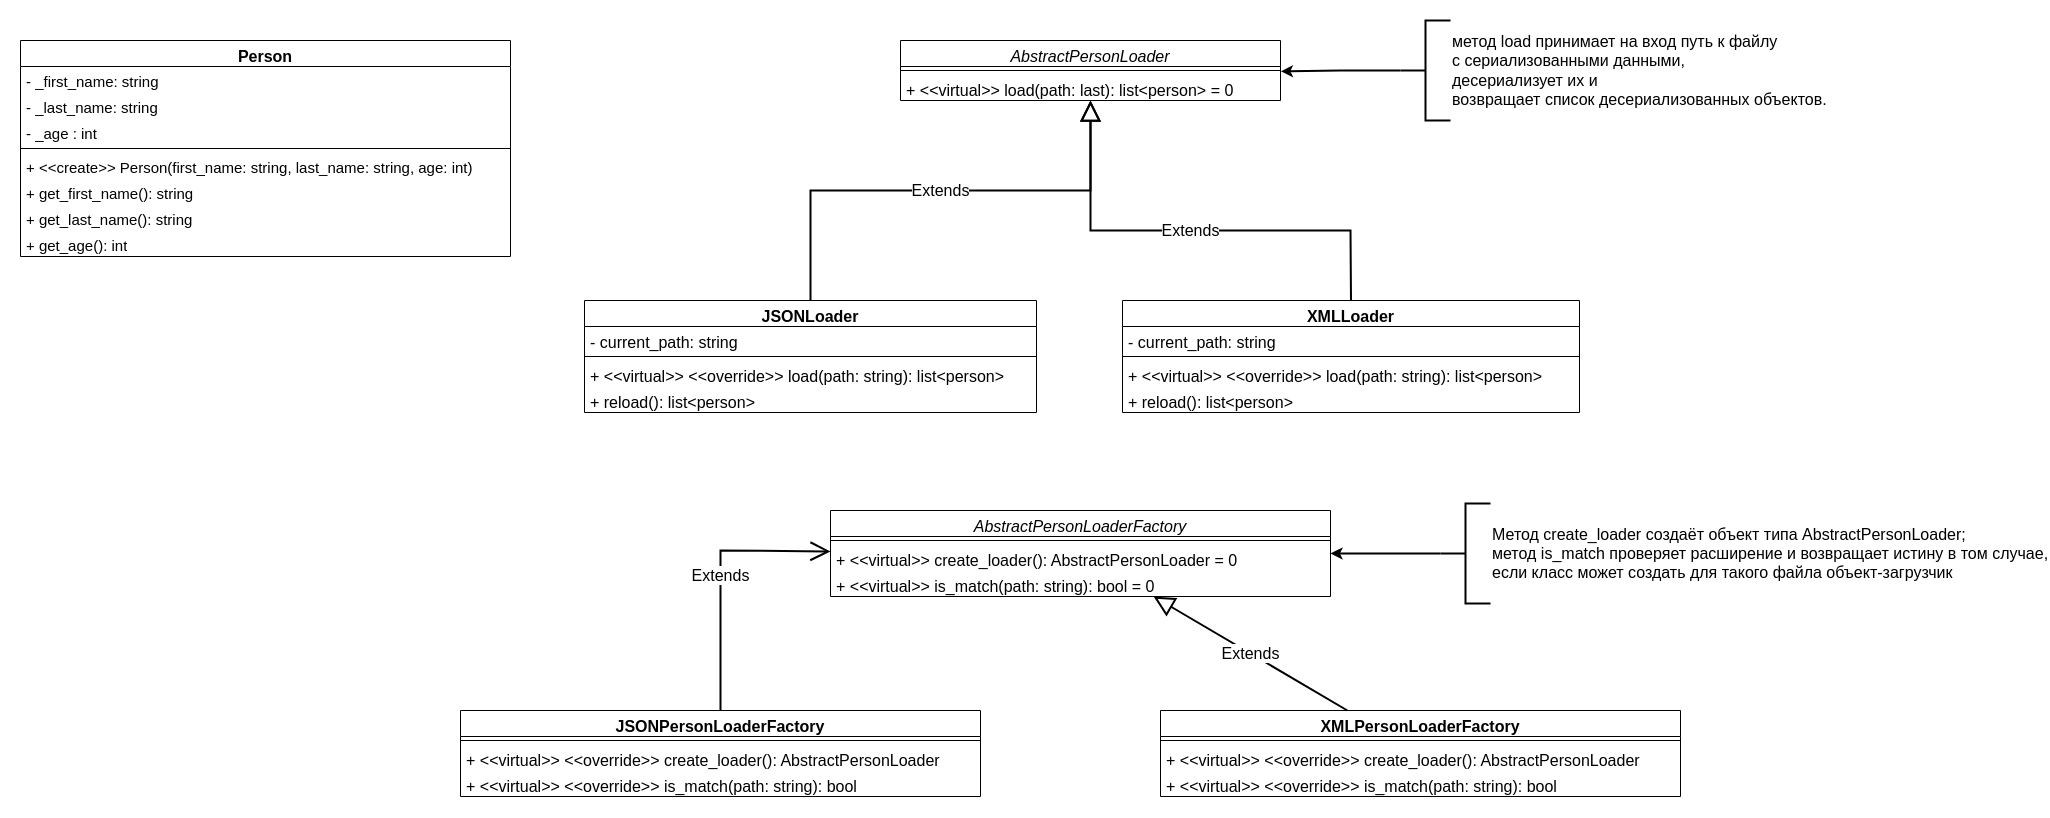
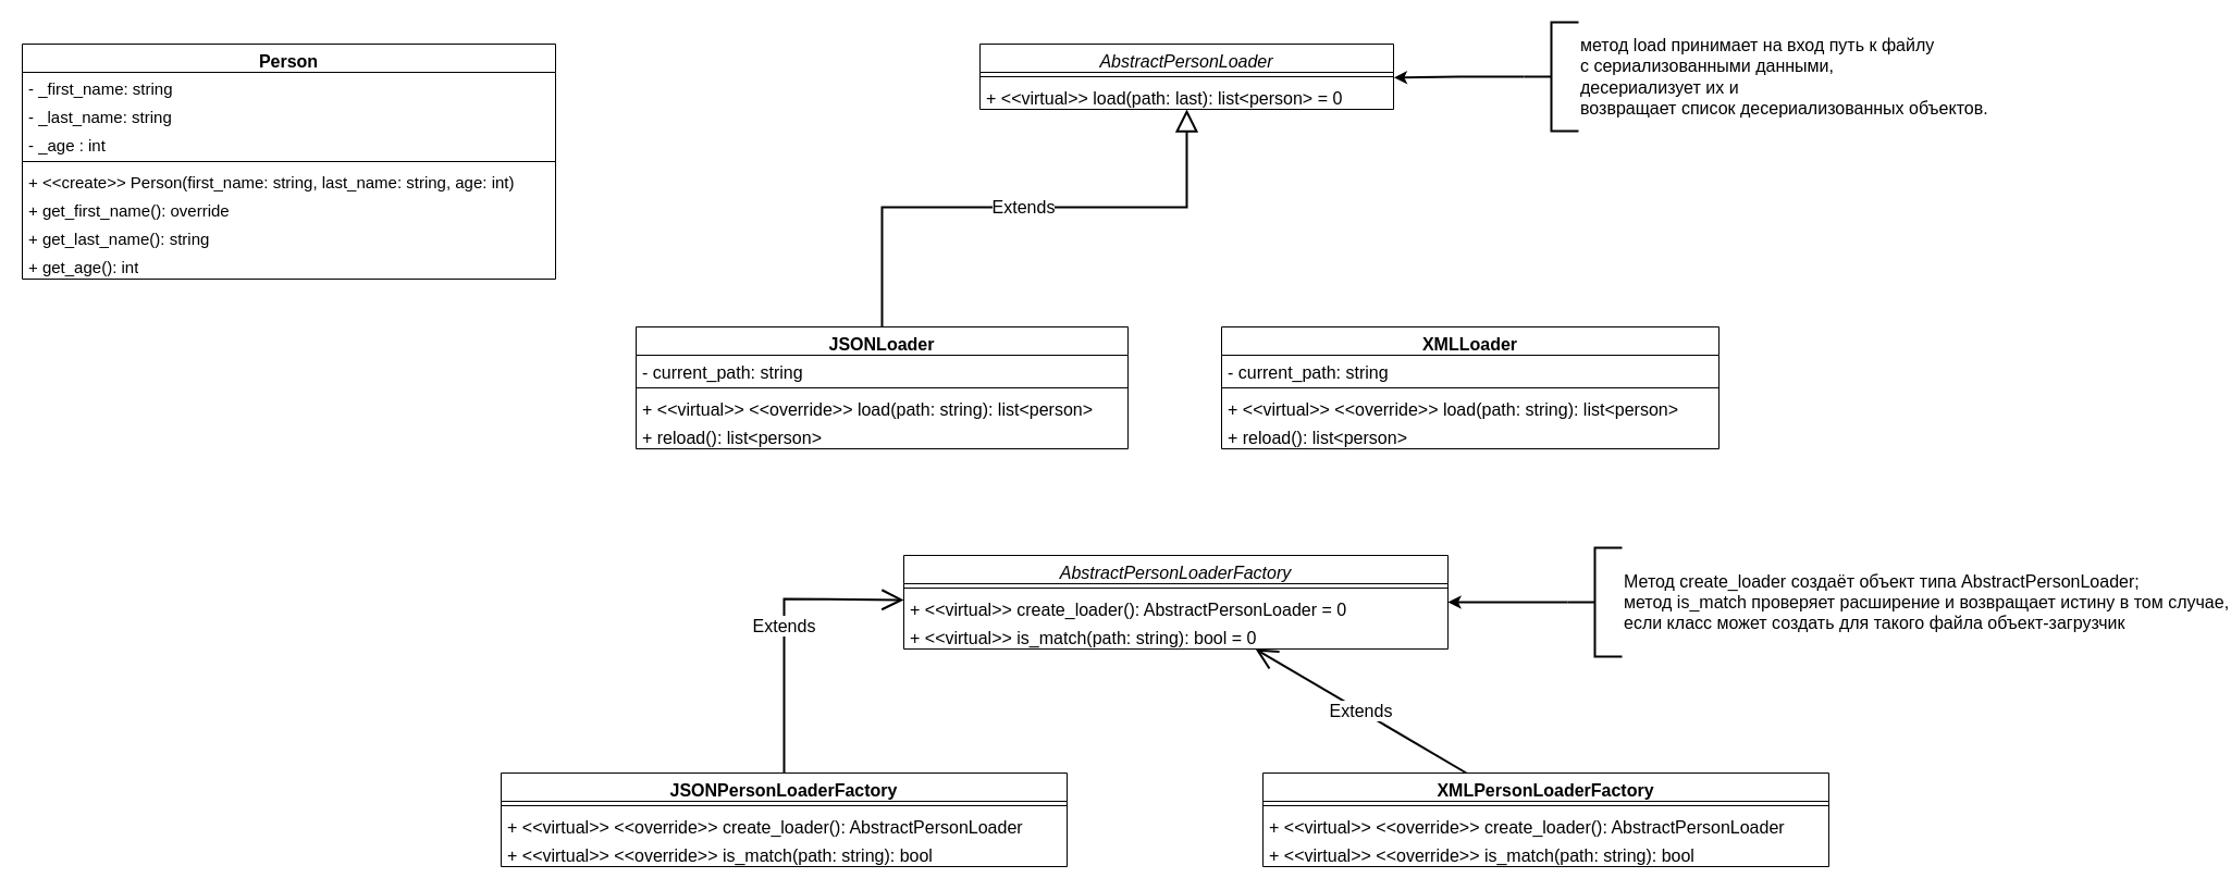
- <mxCell id="8" value="+ get_first_name(): string" style="text;strokeColor=none;fillColor=none;align=left;verticalAlign=top;spacingLeft=4;spacingRight=4;overflow=hidden;rotatable=0;points=[[0,0.5],[1,0.5]];portConstraint=eastwest;whiteSpace=wrap;html=1;fontSize=15;" parent="2" vertex="1"><mxGeometry y="138" width="490" height="26" as="geometry" /></mxCell>
+ <mxCell id="8" value="+ get_first_name(): override" style="text;strokeColor=none;fillColor=none;align=left;verticalAlign=top;spacingLeft=4;spacingRight=4;overflow=hidden;rotatable=0;points=[[0,0.5],[1,0.5]];portConstraint=eastwest;whiteSpace=wrap;html=1;fontSize=15;" parent="2" vertex="1"><mxGeometry y="138" width="490" height="26" as="geometry" /></mxCell>
- <mxCell id="25" value="Extends" style="endArrow=block;endSize=16;endFill=0;html=1;rounded=0;exitX=0.5;exitY=0;exitDx=0;exitDy=0;fontSize=16;strokeWidth=2;" parent="1" source="20" target="11" edge="1"><mxGeometry width="160" relative="1" as="geometry"><mxPoint x="1090" y="506" as="sourcePoint" /><mxPoint x="1310" y="546" as="targetPoint" /><Array as="points"><mxPoint x="1350" y="230" /><mxPoint x="1090" y="230" /></Array></mxGeometry></mxCell>
- <mxCell id="39" value="Extends" style="endArrow=block;endSize=16;endFill=0;html=1;rounded=0;fontSize=16;strokeWidth=2;" parent="1" source="34" target="26" edge="1"><mxGeometry width="160" relative="1" as="geometry"><mxPoint x="1450" y="540" as="sourcePoint" /><mxPoint x="1610" y="540" as="targetPoint" /><Array as="points" /></mxGeometry></mxCell>
+ <mxCell id="39" value="Extends" style="endArrow=open;endSize=16;endFill=0;html=1;rounded=0;fontSize=16;strokeWidth=2;" parent="1" source="34" target="26" edge="1"><mxGeometry width="160" relative="1" as="geometry"><mxPoint x="1450" y="540" as="sourcePoint" /><mxPoint x="1610" y="540" as="targetPoint" /><Array as="points" /></mxGeometry></mxCell>
